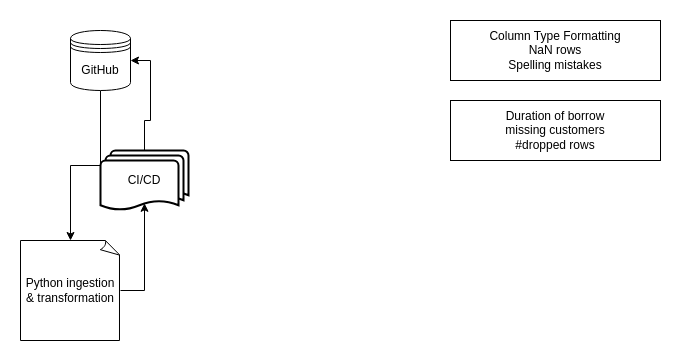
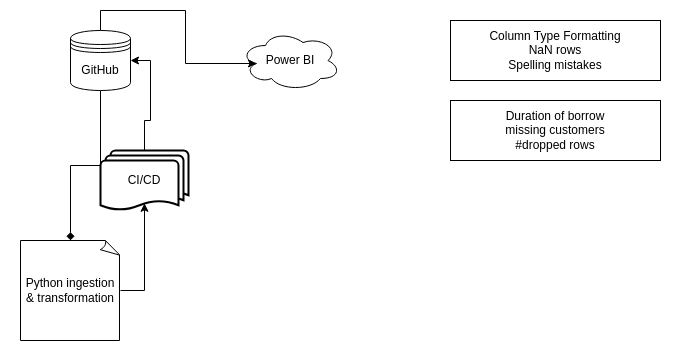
+ <mxCell id="9" style="edgeStyle=orthogonalEdgeStyle;rounded=0;orthogonalLoop=1;jettySize=auto;html=1;exitX=0.5;exitY=0;exitDx=0;exitDy=0;entryX=0.16;entryY=0.55;entryDx=0;entryDy=0;entryPerimeter=0;" edge="1" parent="1" source="3" target="8"><mxGeometry relative="1" as="geometry" /></mxCell>
+ <mxCell id="8" value="Power BI" style="ellipse;shape=cloud;whiteSpace=wrap;html=1;align=center;" vertex="1" parent="1"><mxGeometry x="240" y="30" width="100" height="60" as="geometry" /></mxCell>
- <mxCell id="2" style="edgeStyle=orthogonalEdgeStyle;rounded=0;orthogonalLoop=1;jettySize=auto;html=1;exitX=0.5;exitY=1;exitDx=0;exitDy=0;" edge="1" parent="1" source="3" target="4"><mxGeometry relative="1" as="geometry" /></mxCell>
+ <mxCell id="2" style="edgeStyle=orthogonalEdgeStyle;rounded=0;orthogonalLoop=1;jettySize=auto;html=1;exitX=0.5;exitY=1;exitDx=0;exitDy=0;endArrow=diamond;" edge="1" parent="1" source="3" target="4"><mxGeometry relative="1" as="geometry" /></mxCell>
